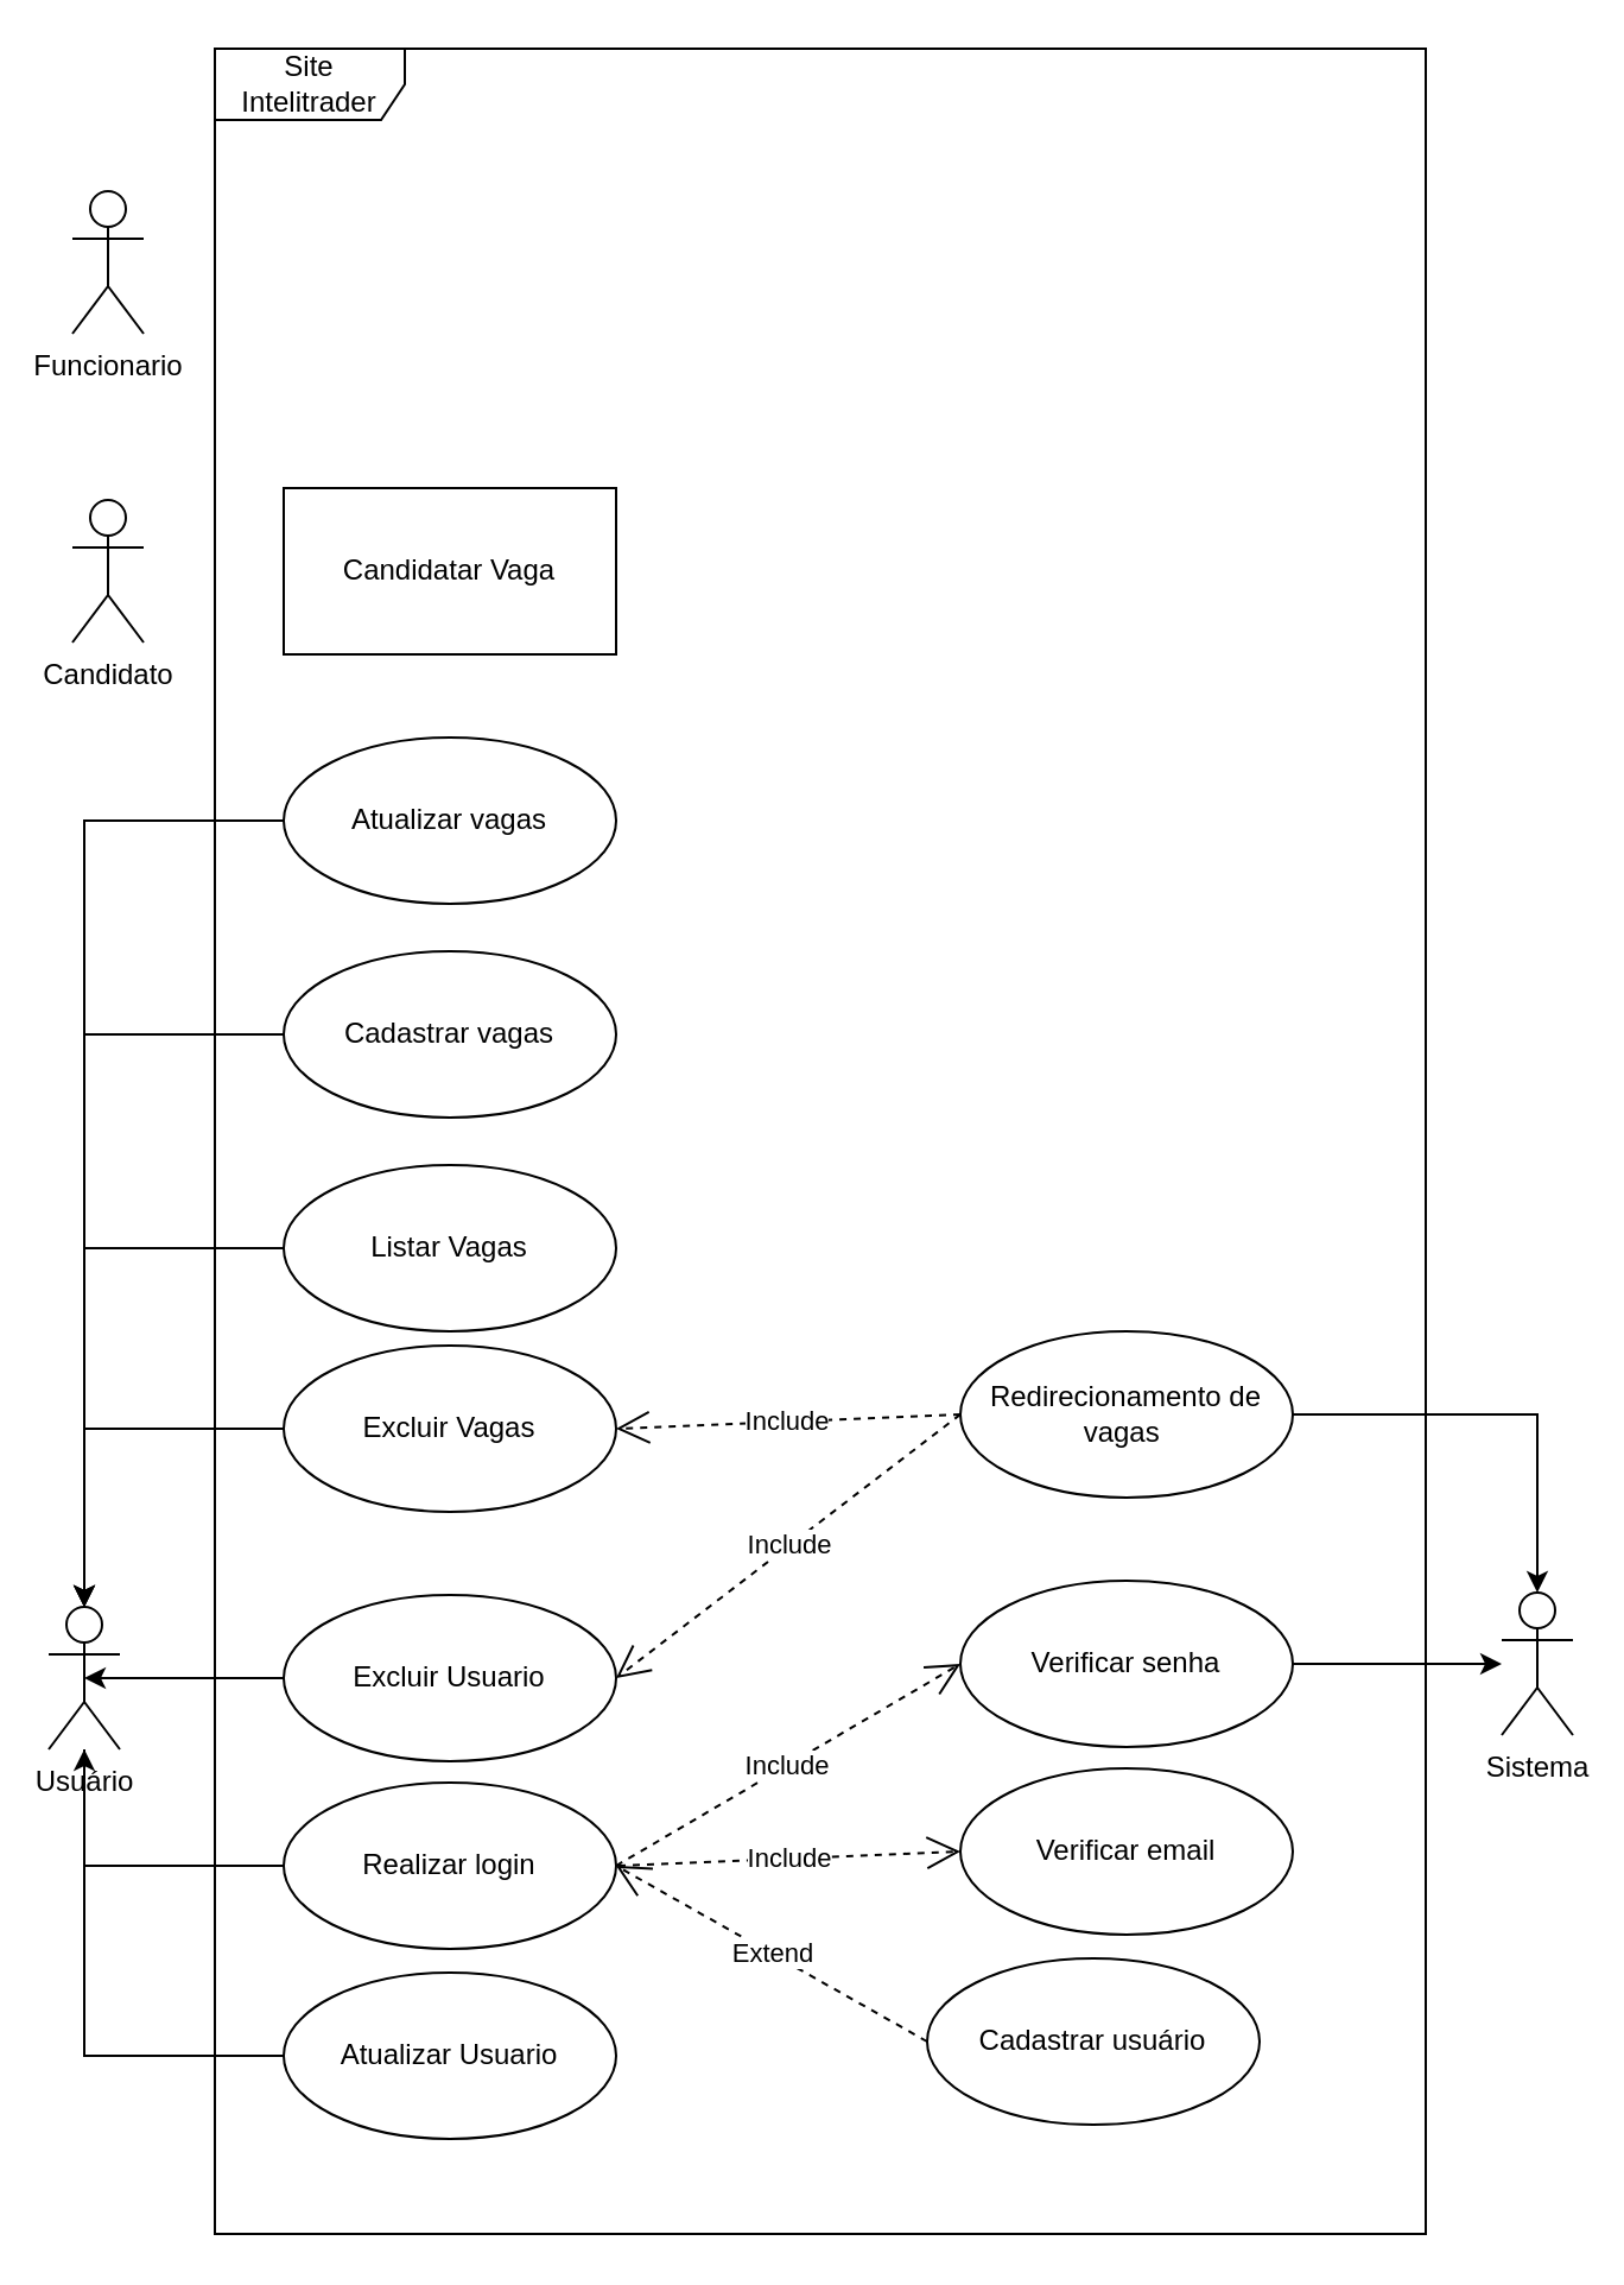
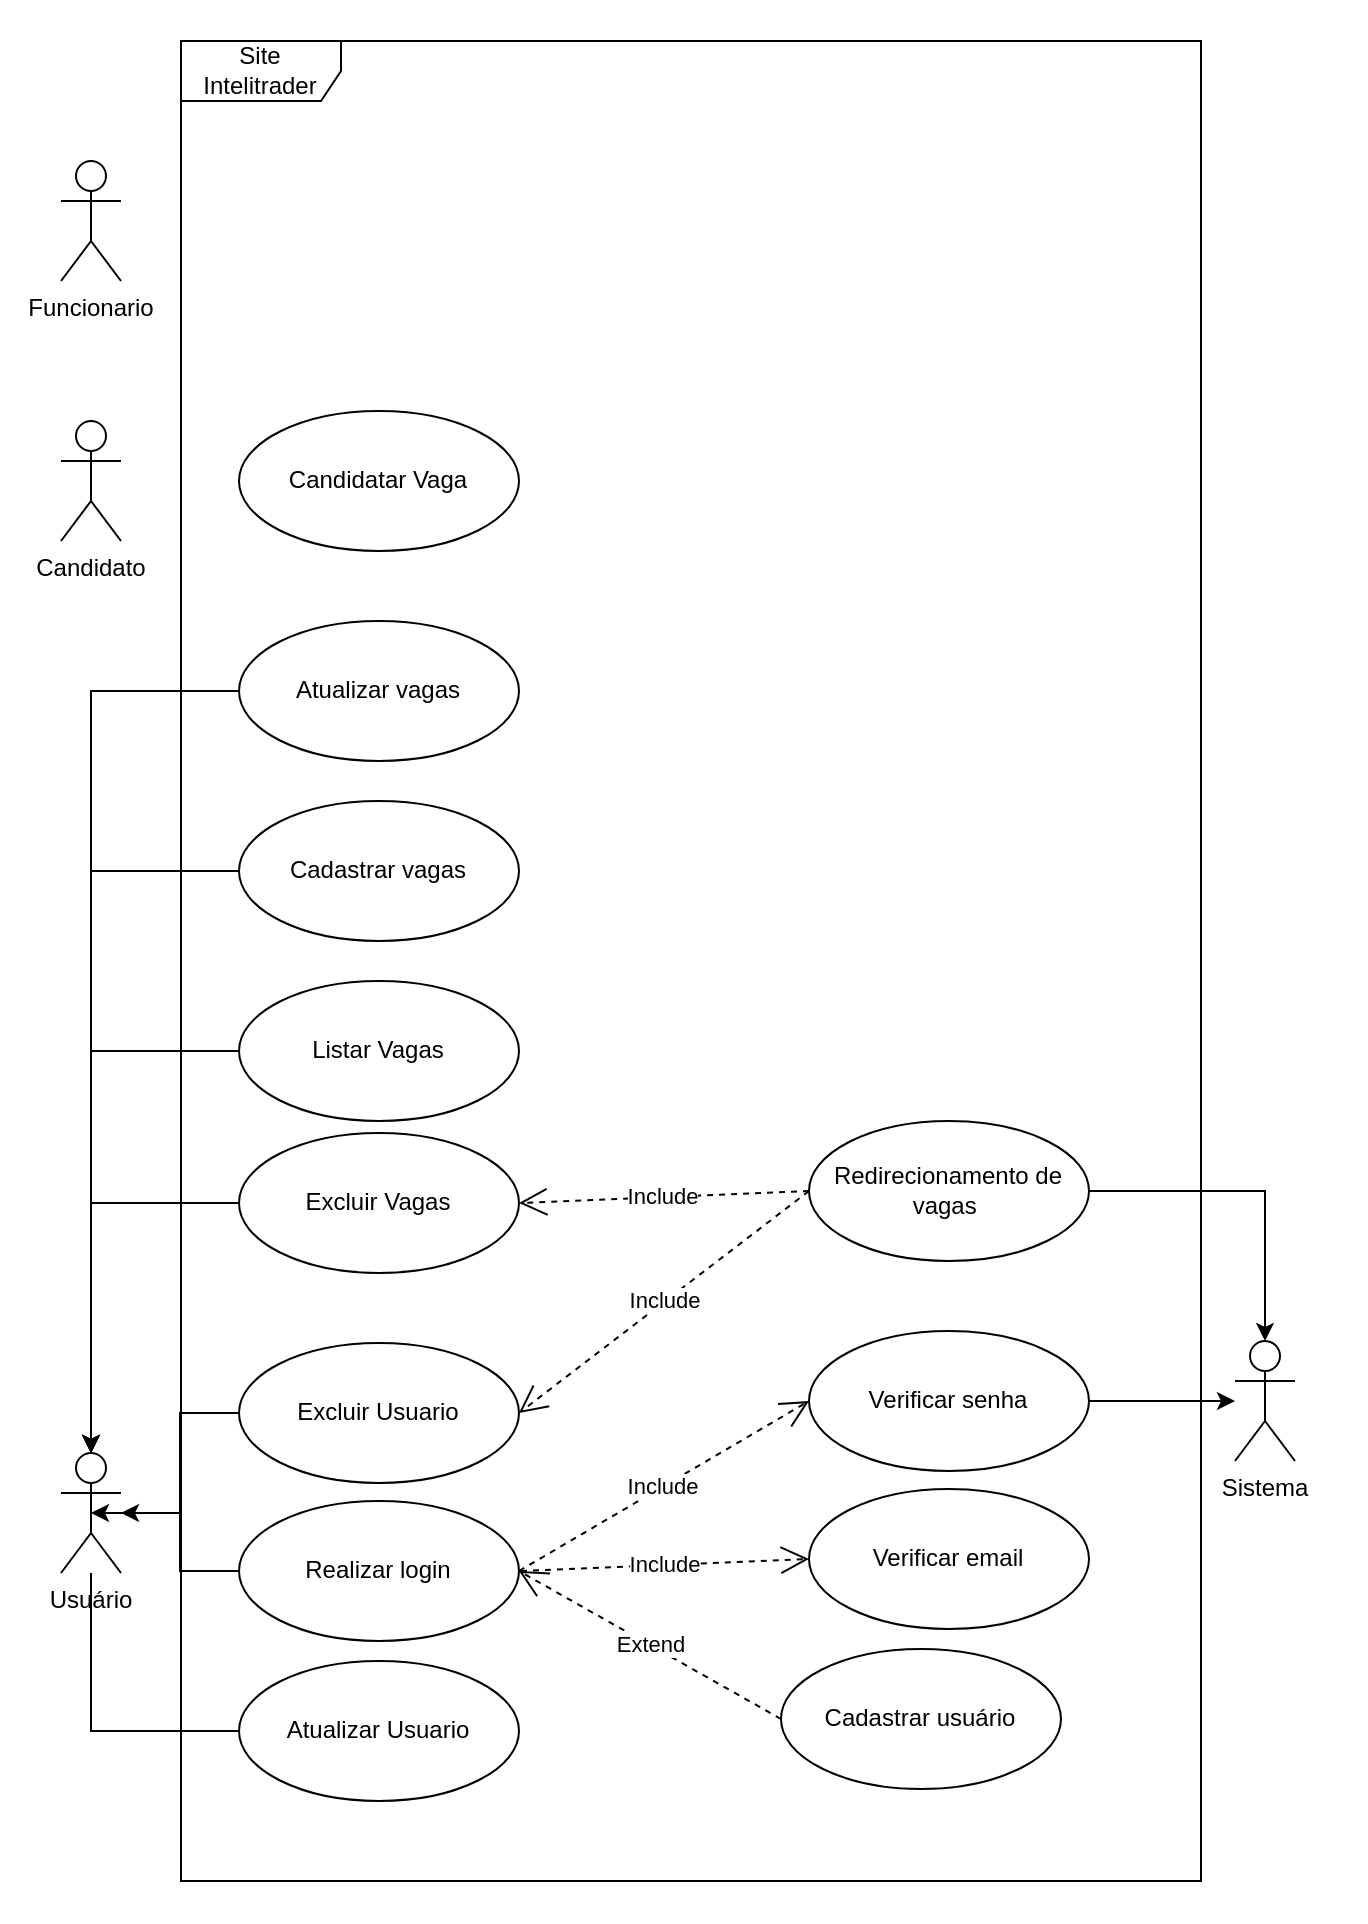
- <mxCell id="32" value="Candidatar Vaga" style="whiteSpace=wrap;html=1;rounded=0;" vertex="1" parent="1"><mxGeometry x="119" y="205" width="140" height="70" as="geometry" /></mxCell>
+ <mxCell id="32" value="Candidatar Vaga" style="ellipse;whiteSpace=wrap;html=1;" vertex="1" parent="1"><mxGeometry x="119" y="205" width="140" height="70" as="geometry" /></mxCell>
- <mxCell id="7" value="Sistema" style="shape=umlActor;verticalLabelPosition=bottom;verticalAlign=top;html=1;" parent="1" vertex="1"><mxGeometry x="632" y="670" width="30" height="60" as="geometry" /></mxCell>
+ <mxCell id="7" value="Sistema" style="shape=umlActor;verticalLabelPosition=bottom;verticalAlign=top;html=1;" parent="1" vertex="1"><mxGeometry x="617" y="670" width="30" height="60" as="geometry" /></mxCell>
- <mxCell id="2" value="Usuário" style="shape=umlActor;verticalLabelPosition=bottom;verticalAlign=top;html=1;" parent="1" vertex="1"><mxGeometry x="20" y="676" width="30" height="60" as="geometry" /></mxCell>
+ <mxCell id="2" value="Usuário" style="shape=umlActor;verticalLabelPosition=bottom;verticalAlign=top;html=1;" parent="1" vertex="1"><mxGeometry x="30" y="726" width="30" height="60" as="geometry" /></mxCell>
